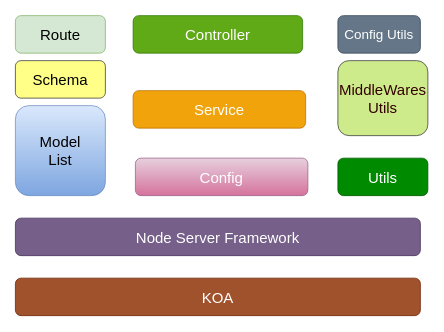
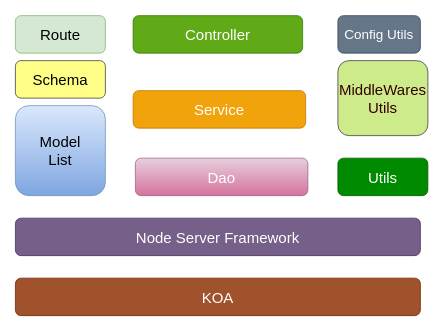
- <mxCell id="8" value="&lt;font style=&quot;font-size: 20px&quot; color=&quot;#ffffff&quot;&gt;Config&lt;/font&gt;" style="rounded=1;whiteSpace=wrap;html=1;fillColor=#e6d0de;strokeColor=#996185;gradientColor=#d5739d;" parent="1" vertex="1"><mxGeometry x="180" y="210" width="230" height="50" as="geometry" /></mxCell>
+ <mxCell id="8" value="&lt;font style=&quot;font-size: 20px&quot; color=&quot;#ffffff&quot;&gt;Dao&lt;/font&gt;" style="rounded=1;whiteSpace=wrap;html=1;fillColor=#e6d0de;strokeColor=#996185;gradientColor=#d5739d;" parent="1" vertex="1"><mxGeometry x="180" y="210" width="230" height="50" as="geometry" /></mxCell>
